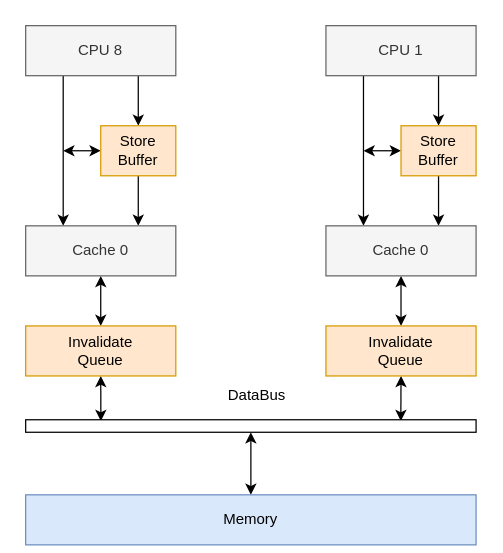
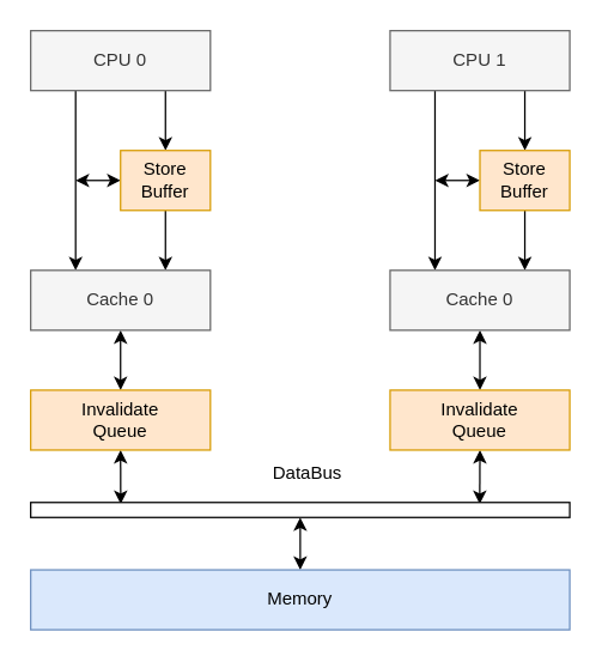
- <mxCell id="4" value="CPU 8" style="rounded=0;whiteSpace=wrap;html=1;fillColor=#f5f5f5;strokeColor=#666666;fontColor=#333333;" vertex="1" parent="1"><mxGeometry x="20" y="20" width="120" height="40" as="geometry" /></mxCell>
+ <mxCell id="4" value="CPU 0" style="rounded=0;whiteSpace=wrap;html=1;fillColor=#f5f5f5;strokeColor=#666666;fontColor=#333333;" vertex="1" parent="1"><mxGeometry x="20" y="20" width="120" height="40" as="geometry" /></mxCell>
- <mxCell id="13" value="Memory" style="rounded=0;whiteSpace=wrap;html=1;fillColor=#dae8fc;strokeColor=#6c8ebf;" vertex="1" parent="1"><mxGeometry x="20" y="395" width="360" height="40" as="geometry" /></mxCell>
+ <mxCell id="13" value="Memory" style="rounded=0;whiteSpace=wrap;html=1;fillColor=#dae8fc;strokeColor=#6c8ebf;" vertex="1" parent="1"><mxGeometry x="20" y="380" width="360" height="40" as="geometry" /></mxCell>
